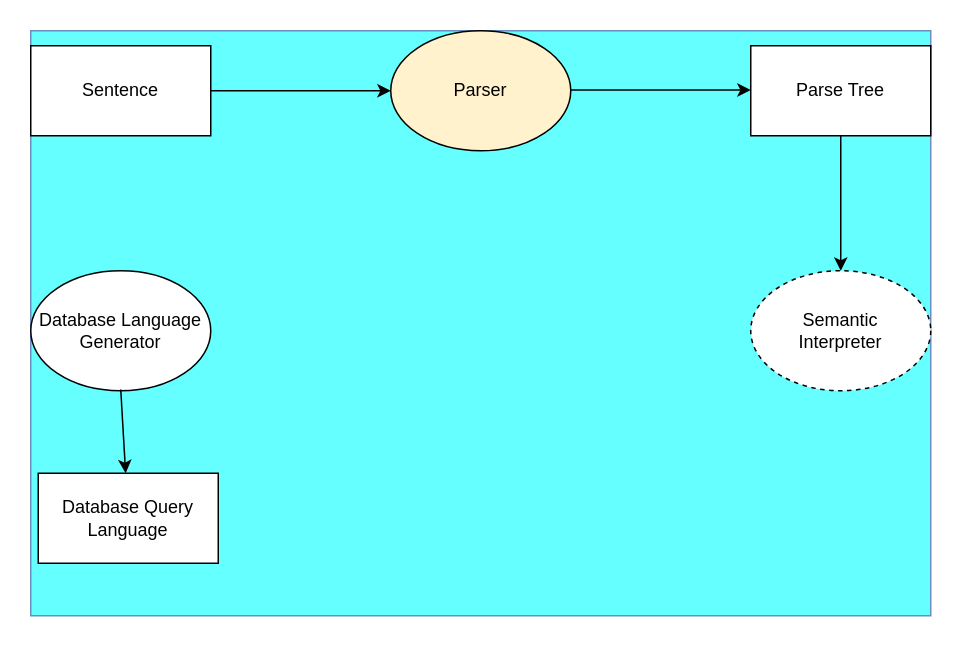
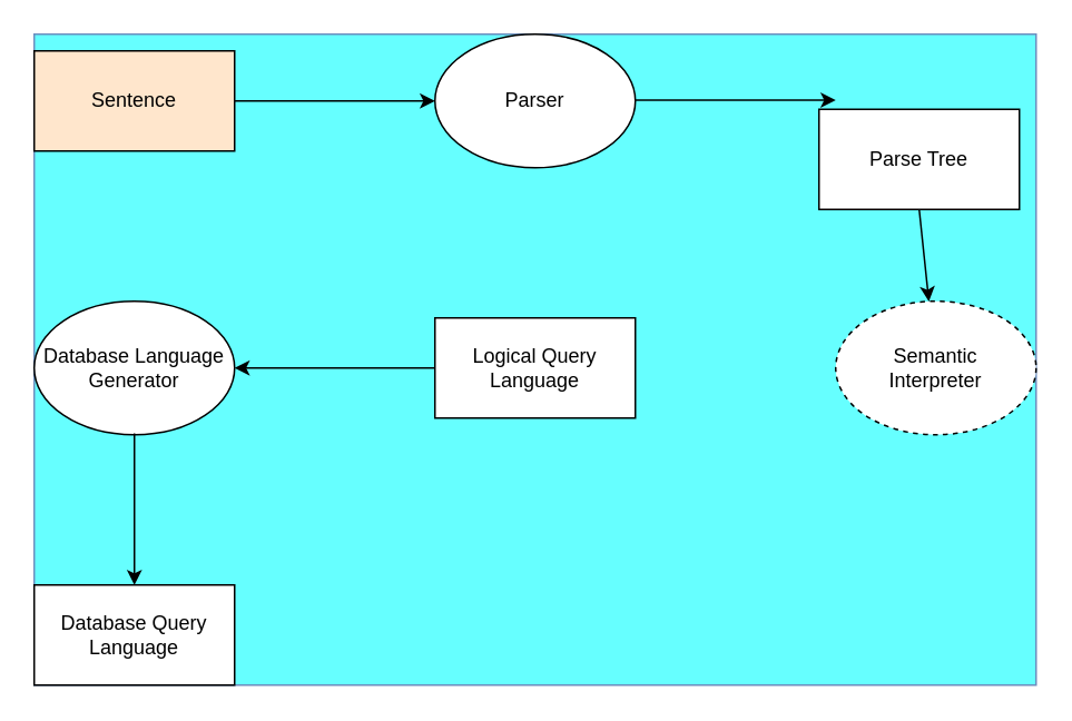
- <mxCell id="3" value="Sentence" style="rounded=0;whiteSpace=wrap;html=1;" vertex="1" parent="2"><mxGeometry y="10" width="120" height="60" as="geometry" /></mxCell>
+ <mxCell id="3" value="Sentence" style="rounded=0;whiteSpace=wrap;html=1;fillColor=#ffe6cc;" vertex="1" parent="2"><mxGeometry y="10" width="120" height="60" as="geometry" /></mxCell>
- <mxCell id="4" value="Parser" style="ellipse;whiteSpace=wrap;html=1;fillColor=#fff2cc;" vertex="1" parent="2"><mxGeometry x="240" width="120" height="80" as="geometry" /></mxCell>
+ <mxCell id="4" value="Parser" style="ellipse;whiteSpace=wrap;html=1;" vertex="1" parent="2"><mxGeometry x="240" width="120" height="80" as="geometry" /></mxCell>
- <mxCell id="5" value="Parse Tree" style="rounded=0;whiteSpace=wrap;html=1;" vertex="1" parent="2"><mxGeometry x="480" y="10" width="120" height="60" as="geometry" /></mxCell>
+ <mxCell id="5" value="Parse Tree" style="rounded=0;whiteSpace=wrap;html=1;" vertex="1" parent="2"><mxGeometry x="470" y="45" width="120" height="60" as="geometry" /></mxCell>
+ <mxCell id="13" value="" style="endArrow=classic;html=1;rounded=0;entryX=1;entryY=0.5;entryDx=0;entryDy=0;exitX=0;exitY=0.5;exitDx=0;exitDy=0;" edge="1" parent="2" source="7" target="8"><mxGeometry width="50" height="50" relative="1" as="geometry"><mxPoint x="160" y="80" as="sourcePoint" /><mxPoint x="280" y="80" as="targetPoint" /></mxGeometry></mxCell>
+ <mxCell id="7" value="Logical Query&lt;br&gt;Language" style="rounded=0;whiteSpace=wrap;html=1;" vertex="1" parent="2"><mxGeometry x="240" y="170" width="120" height="60" as="geometry" /></mxCell>
- <mxCell id="9" value="Database Query&lt;br&gt;Language" style="rounded=0;whiteSpace=wrap;html=1;" vertex="1" parent="2"><mxGeometry x="5" y="295" width="120" height="60" as="geometry" /></mxCell>
+ <mxCell id="9" value="Database Query&lt;br&gt;Language" style="rounded=0;whiteSpace=wrap;html=1;" vertex="1" parent="2"><mxGeometry y="330" width="120" height="60" as="geometry" /></mxCell>
